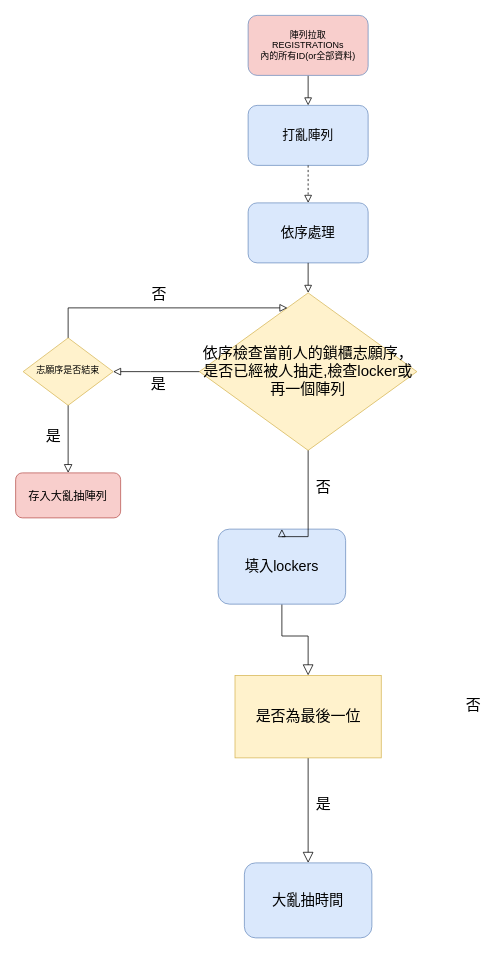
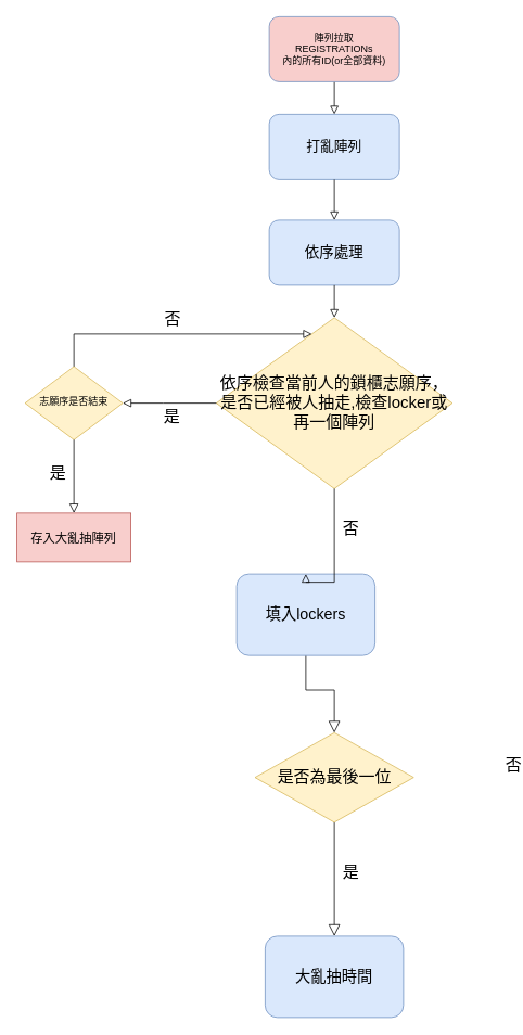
- <mxCell id="9" value="" style="rounded=0;html=1;jettySize=auto;orthogonalLoop=1;fontSize=11;endArrow=block;endFill=0;endSize=8;strokeWidth=1;shadow=0;labelBackgroundColor=none;edgeStyle=orthogonalEdgeStyle;entryX=0.5;entryY=0;entryDx=0;entryDy=0;exitX=0.5;exitY=1;exitDx=0;exitDy=0;dashed=1;" parent="1" source="7" target="8" edge="1"><mxGeometry relative="1" as="geometry"><mxPoint x="420" y="110" as="sourcePoint" /><mxPoint x="420" y="150" as="targetPoint" /></mxGeometry></mxCell>
+ <mxCell id="9" value="" style="rounded=0;html=1;jettySize=auto;orthogonalLoop=1;fontSize=11;endArrow=block;endFill=0;endSize=8;strokeWidth=1;shadow=0;labelBackgroundColor=none;edgeStyle=orthogonalEdgeStyle;entryX=0.5;entryY=0;entryDx=0;entryDy=0;exitX=0.5;exitY=1;exitDx=0;exitDy=0;" parent="1" source="7" target="8" edge="1"><mxGeometry relative="1" as="geometry"><mxPoint x="420" y="110" as="sourcePoint" /><mxPoint x="420" y="150" as="targetPoint" /></mxGeometry></mxCell>
- <mxCell id="17" value="&lt;font style=&quot;font-size: 15px&quot;&gt;存入大亂抽陣列&lt;/font&gt;" style="rounded=1;whiteSpace=wrap;html=1;fontSize=12;glass=0;strokeWidth=1;shadow=0;fillColor=#f8cecc;strokeColor=#b85450;" parent="1" vertex="1"><mxGeometry x="20" y="630" width="140" height="60" as="geometry" /></mxCell>
+ <mxCell id="17" value="&lt;font style=&quot;font-size: 15px&quot;&gt;存入大亂抽陣列&lt;/font&gt;" style="whiteSpace=wrap;html=1;fontSize=12;glass=0;strokeWidth=1;shadow=0;fillColor=#f8cecc;strokeColor=#b85450;rounded=0;" parent="1" vertex="1"><mxGeometry x="20" y="630" width="140" height="60" as="geometry" /></mxCell>
- <mxCell id="22" value="&lt;span style=&quot;font-size: 20px&quot;&gt;是否為最後一位&lt;/span&gt;" style="whiteSpace=wrap;html=1;shadow=0;fontFamily=Helvetica;fontSize=12;align=center;strokeWidth=1;spacing=6;spacingTop=-4;fillColor=#fff2cc;strokeColor=#d6b656;rounded=0;" parent="1" vertex="1"><mxGeometry x="312.5" y="900" width="195" height="110" as="geometry" /></mxCell>
+ <mxCell id="22" value="&lt;span style=&quot;font-size: 20px&quot;&gt;是否為最後一位&lt;/span&gt;" style="rhombus;whiteSpace=wrap;html=1;shadow=0;fontFamily=Helvetica;fontSize=12;align=center;strokeWidth=1;spacing=6;spacingTop=-4;fillColor=#fff2cc;strokeColor=#d6b656;" parent="1" vertex="1"><mxGeometry x="312.5" y="900" width="195" height="110" as="geometry" /></mxCell>
